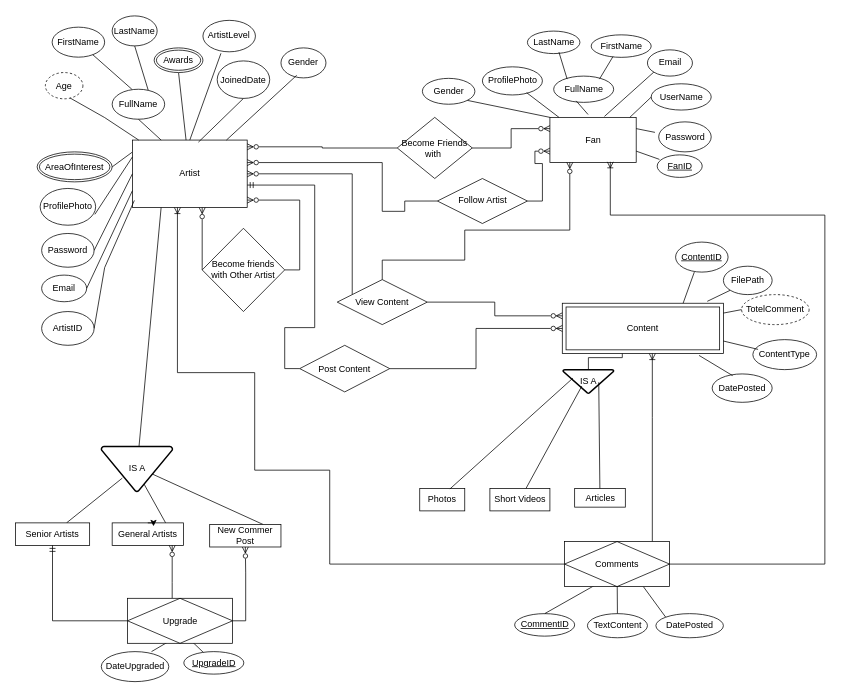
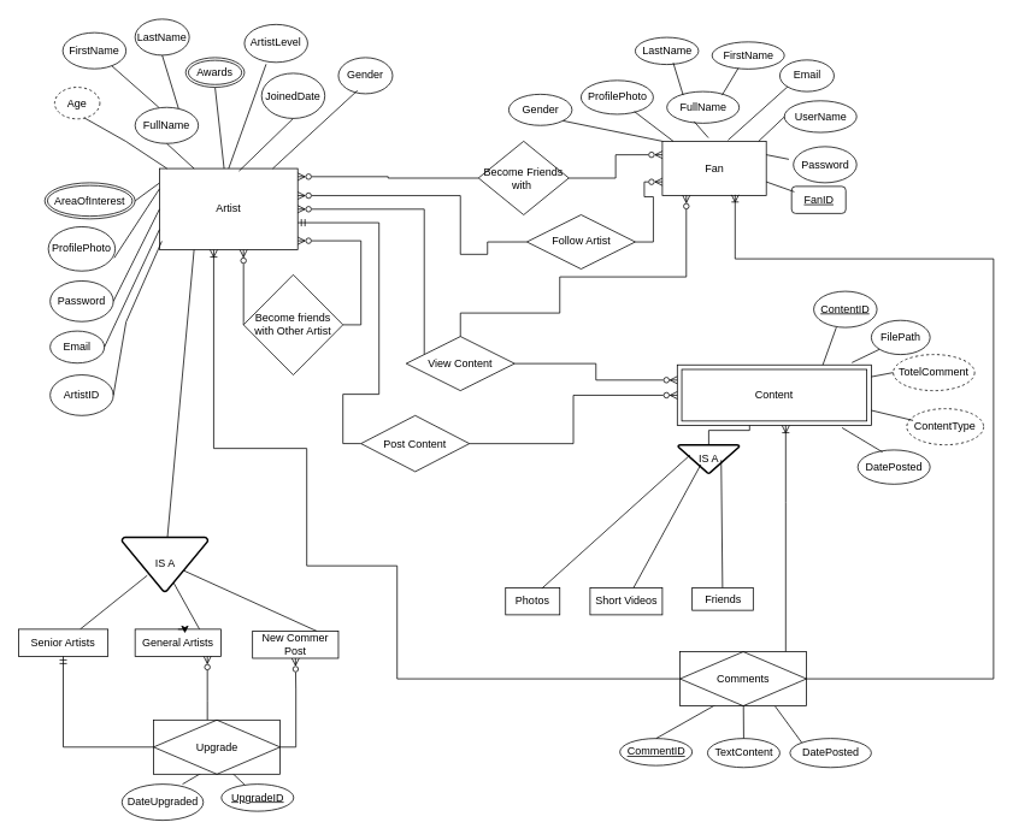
- <mxCell id="30" value="FanID" style="ellipse;whiteSpace=wrap;html=1;align=center;fontStyle=4;" vertex="1" parent="1"><mxGeometry x="875.5" y="205.75" width="60" height="30" as="geometry" /></mxCell>
+ <mxCell id="30" value="FanID" style="whiteSpace=wrap;html=1;align=center;fontStyle=4;rounded=1;" vertex="1" parent="1"><mxGeometry x="875.5" y="205.75" width="60" height="30" as="geometry" /></mxCell>
- <mxCell id="52" value="ContentType" style="ellipse;whiteSpace=wrap;html=1;align=center;" vertex="1" parent="1"><mxGeometry x="1003" y="452" width="85" height="40" as="geometry" /></mxCell>
+ <mxCell id="52" value="ContentType" style="ellipse;whiteSpace=wrap;html=1;align=center;dashed=1;" vertex="1" parent="1"><mxGeometry x="1003" y="452" width="85" height="40" as="geometry" /></mxCell>
- <mxCell id="103" value="Articles" style="whiteSpace=wrap;html=1;align=center;" vertex="1" parent="1"><mxGeometry x="765.5" y="650.29" width="67.5" height="25" as="geometry" /></mxCell>
+ <mxCell id="103" value="Friends" style="whiteSpace=wrap;html=1;align=center;" vertex="1" parent="1"><mxGeometry x="765.5" y="650.29" width="67.5" height="25" as="geometry" /></mxCell>
